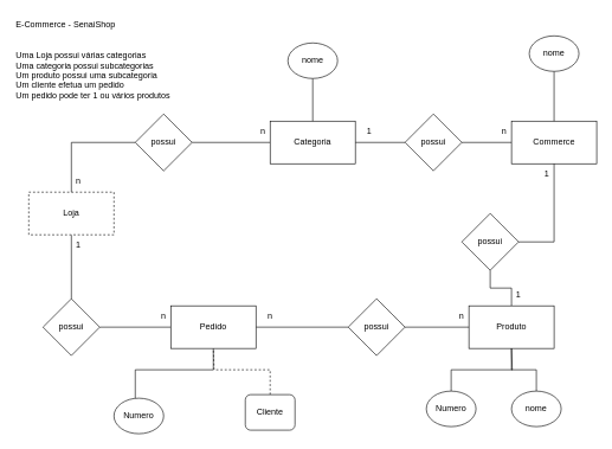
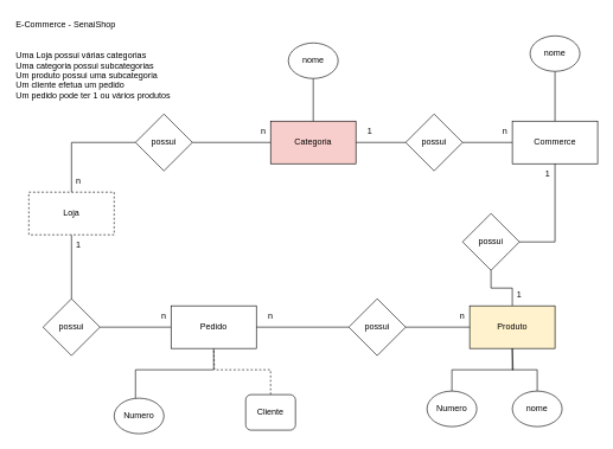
- <mxCell id="7" value="Categoria" style="rounded=0;whiteSpace=wrap;html=1;" vertex="1" parent="1"><mxGeometry x="380" y="170" width="120" height="60" as="geometry" /></mxCell>
+ <mxCell id="7" value="Categoria" style="rounded=0;whiteSpace=wrap;html=1;fillColor=#f8cecc;" vertex="1" parent="1"><mxGeometry x="380" y="170" width="120" height="60" as="geometry" /></mxCell>
- <mxCell id="18" value="Produto" style="rounded=0;whiteSpace=wrap;html=1;" vertex="1" parent="1"><mxGeometry x="660" y="430" width="120" height="60" as="geometry" /></mxCell>
+ <mxCell id="18" value="Produto" style="rounded=0;whiteSpace=wrap;html=1;fillColor=#fff2cc;" vertex="1" parent="1"><mxGeometry x="660" y="430" width="120" height="60" as="geometry" /></mxCell>
